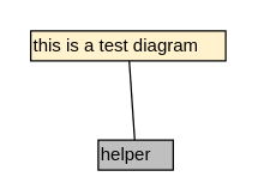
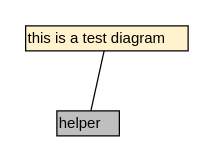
- <mxCell id="3" value="helper" style="text=;html=1;resizable=0;points=[];autosize=1;align=left;verticalAlign=top;spacingTop=-4;fillColor=#bfbfbf" parent="1" vertex="1"><mxGeometry x="65" y="93" width="50" height="20" as="geometry" /></mxCell>
+ <mxCell id="3" value="helper" style="text=;html=1;resizable=0;points=[];autosize=1;align=left;verticalAlign=top;spacingTop=-4;fillColor=#bfbfbf" parent="1" vertex="1"><mxGeometry x="45" y="88" width="50" height="20" as="geometry" /></mxCell>
